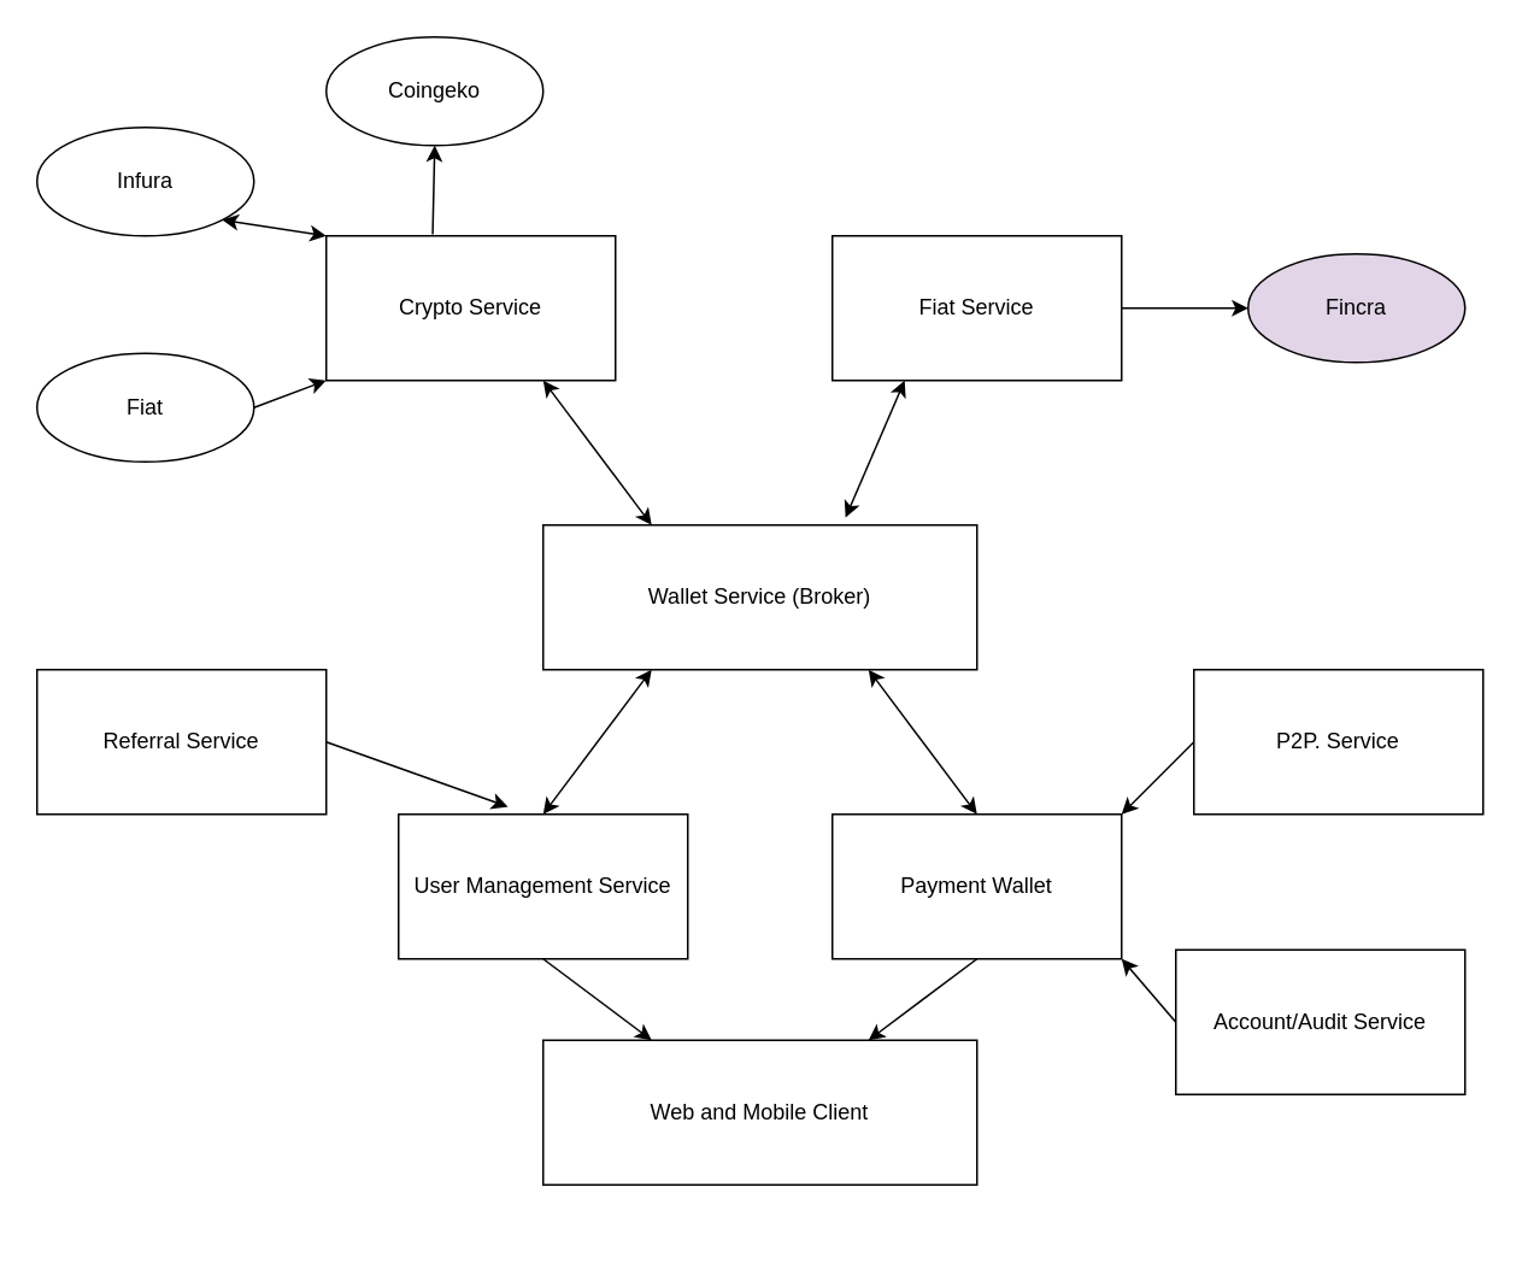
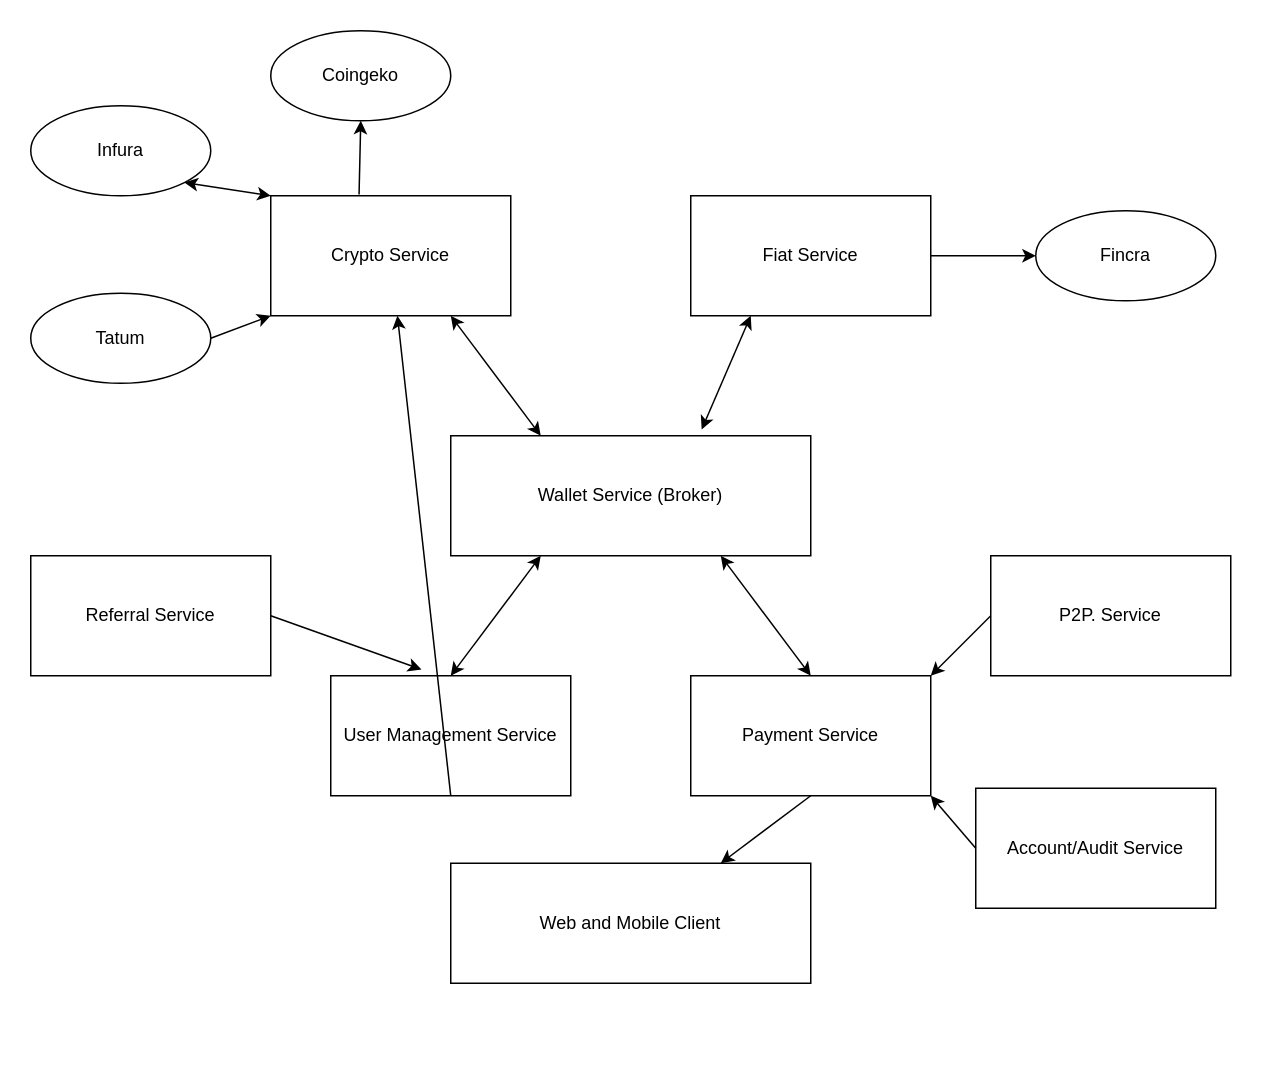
- <mxCell id="12" value="Fincra" style="ellipse;whiteSpace=wrap;html=1;rounded=0;fillColor=#e1d5e7;" vertex="1" parent="2"><mxGeometry x="670" y="120" width="120" height="60" as="geometry" /></mxCell>
+ <mxCell id="12" value="Fincra" style="ellipse;whiteSpace=wrap;html=1;rounded=0;" vertex="1" parent="2"><mxGeometry x="670" y="120" width="120" height="60" as="geometry" /></mxCell>
- <mxCell id="15" value="Fiat" style="ellipse;whiteSpace=wrap;html=1;rounded=0;" vertex="1" parent="2"><mxGeometry y="175" width="120" height="60" as="geometry" /></mxCell>
+ <mxCell id="15" value="Tatum" style="ellipse;whiteSpace=wrap;html=1;rounded=0;" vertex="1" parent="2"><mxGeometry y="175" width="120" height="60" as="geometry" /></mxCell>
- <mxCell id="5" value="Payment Wallet" style="rounded=0;whiteSpace=wrap;html=1;" vertex="1" parent="2"><mxGeometry x="440" y="430" width="160" height="80" as="geometry" /></mxCell>
+ <mxCell id="5" value="Payment Service" style="rounded=0;whiteSpace=wrap;html=1;" vertex="1" parent="2"><mxGeometry x="440" y="430" width="160" height="80" as="geometry" /></mxCell>
- <mxCell id="26" value="" style="endArrow=classic;html=1;rounded=0;exitX=0.5;exitY=1;exitDx=0;exitDy=0;entryX=0.25;entryY=0;entryDx=0;entryDy=0;" edge="1" parent="2" source="4" target="3"><mxGeometry width="50" height="50" relative="1" as="geometry"><mxPoint x="490" y="370" as="sourcePoint" /><mxPoint x="540" y="320" as="targetPoint" /></mxGeometry></mxCell>
+ <mxCell id="26" value="" style="endArrow=classic;html=1;rounded=0;exitX=0.5;exitY=1;exitDx=0;exitDy=0;" edge="1" parent="2" source="4" target="10"><mxGeometry width="50" height="50" relative="1" as="geometry"><mxPoint x="490" y="370" as="sourcePoint" /><mxPoint x="540" y="320" as="targetPoint" /></mxGeometry></mxCell>
